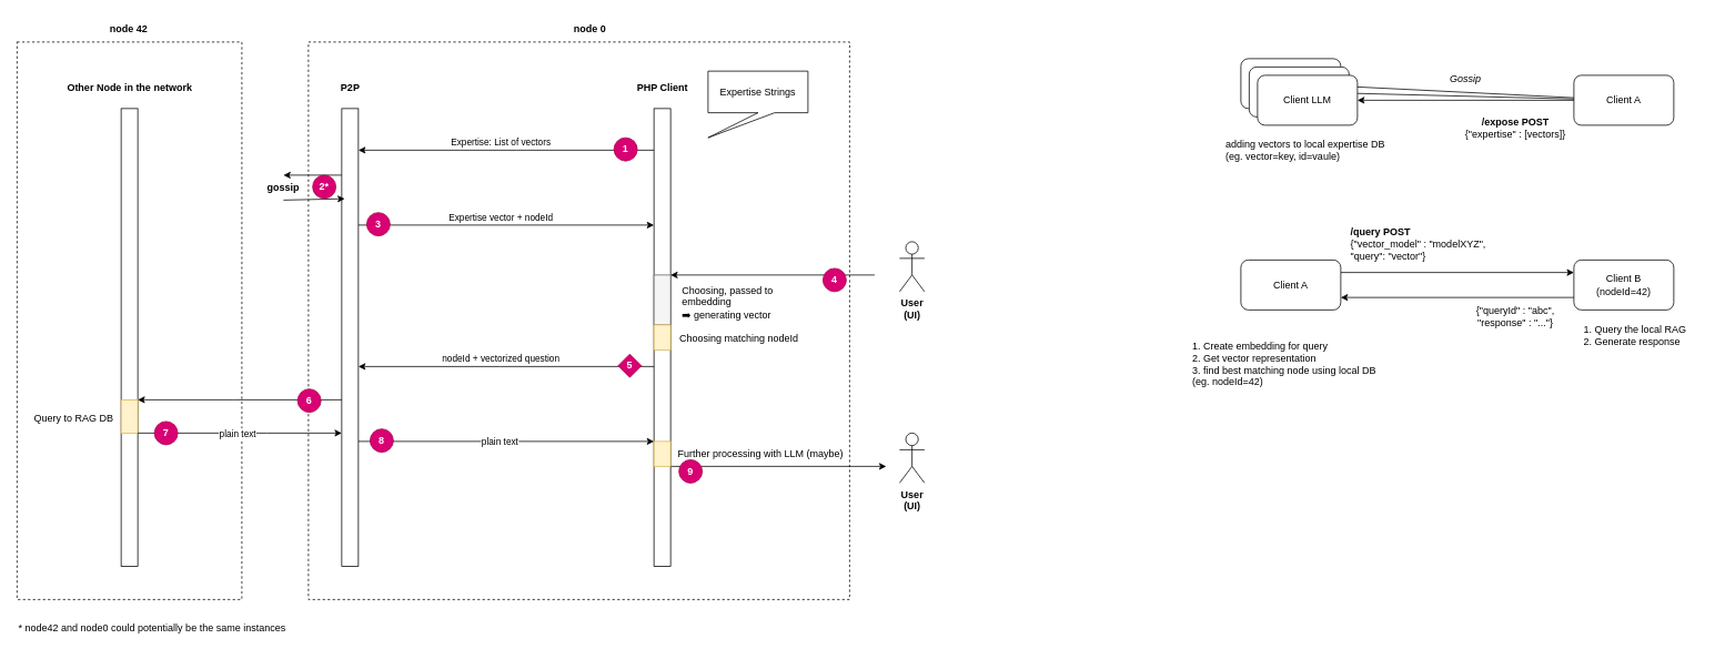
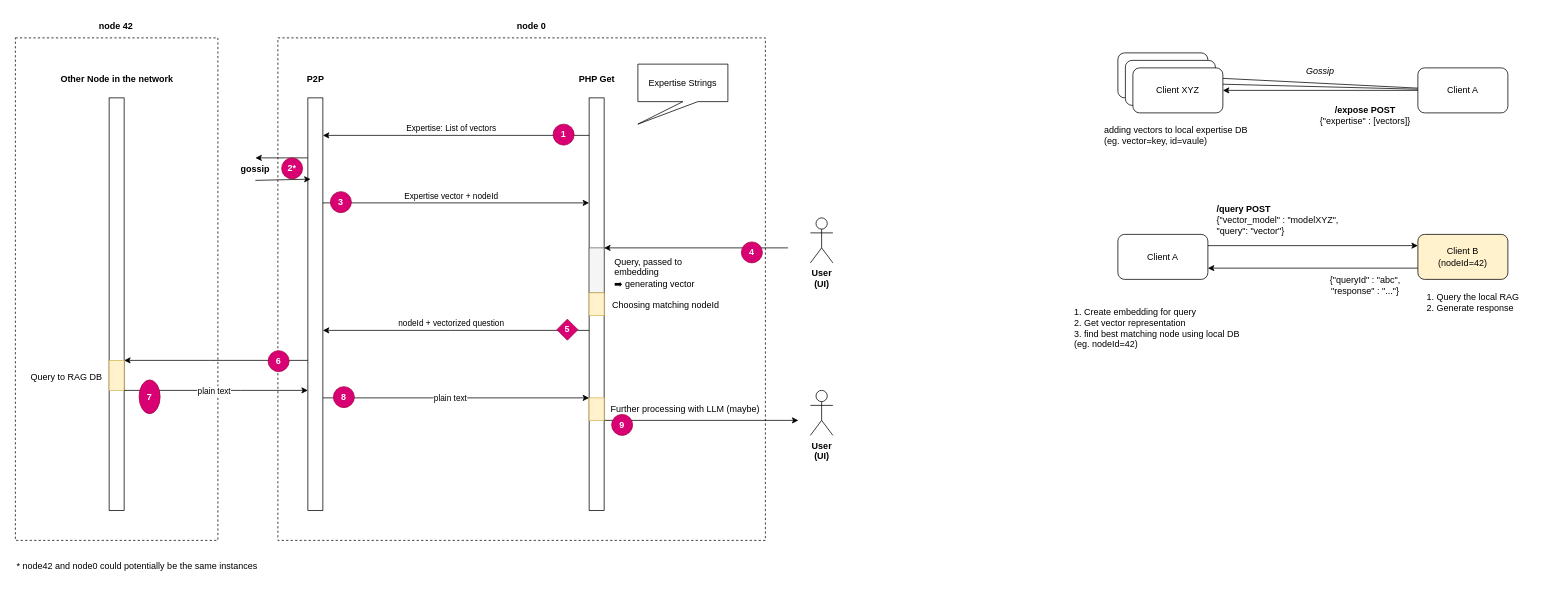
- <mxCell id="16" value="PHP Client" style="text;html=1;align=center;verticalAlign=middle;resizable=0;points=[];autosize=1;strokeColor=none;fillColor=none;fontStyle=1" parent="13" vertex="1"><mxGeometry x="-15" width="80" height="30" as="geometry" /></mxCell>
+ <mxCell id="16" value="PHP Get" style="text;html=1;align=center;verticalAlign=middle;resizable=0;points=[];autosize=1;strokeColor=none;fillColor=none;fontStyle=1" parent="13" vertex="1"><mxGeometry x="-15" width="80" height="30" as="geometry" /></mxCell>
- <mxCell id="61" value="Client LLM" style="rounded=1;whiteSpace=wrap;html=1;" vertex="1" parent="1"><mxGeometry x="1510" y="90" width="120" height="60" as="geometry" /></mxCell>
+ <mxCell id="61" value="Client XYZ" style="rounded=1;whiteSpace=wrap;html=1;" vertex="1" parent="1"><mxGeometry x="1510" y="90" width="120" height="60" as="geometry" /></mxCell>
- <mxCell id="66" value="Client B&lt;div&gt;(nodeId=42)&lt;/div&gt;" style="rounded=1;whiteSpace=wrap;html=1;" vertex="1" parent="1"><mxGeometry x="1890" y="312" width="120" height="60" as="geometry" /></mxCell>
+ <mxCell id="66" value="Client B&lt;div&gt;(nodeId=42)&lt;/div&gt;" style="rounded=1;whiteSpace=wrap;html=1;fillColor=#fff2cc;" vertex="1" parent="1"><mxGeometry x="1890" y="312" width="120" height="60" as="geometry" /></mxCell>
- <mxCell id="27" value="Choosing, passed to embedding&lt;div&gt;➡️ generating vector&lt;/div&gt;" style="text;html=1;align=left;verticalAlign=middle;whiteSpace=wrap;rounded=0;" parent="1" vertex="1"><mxGeometry x="817" y="340" width="120" height="45" as="geometry" /></mxCell>
+ <mxCell id="27" value="Query, passed to embedding&lt;div&gt;➡️ generating vector&lt;/div&gt;" style="text;html=1;align=left;verticalAlign=middle;whiteSpace=wrap;rounded=0;" parent="1" vertex="1"><mxGeometry x="817" y="340" width="120" height="45" as="geometry" /></mxCell>
- <mxCell id="50" value="7" style="ellipse;whiteSpace=wrap;html=1;aspect=fixed;fontStyle=1;fillColor=#d80073;strokeColor=#A50040;fontColor=#ffffff;" parent="1" vertex="1"><mxGeometry x="185" y="506" width="28" height="28" as="geometry" /></mxCell>
+ <mxCell id="50" value="7" style="ellipse;whiteSpace=wrap;html=1;aspect=fixed;fontStyle=1;fillColor=#d80073;strokeColor=#A50040;fontColor=#ffffff;" parent="1" vertex="1"><mxGeometry x="185" y="506" width="28" height="45" as="geometry" /></mxCell>
